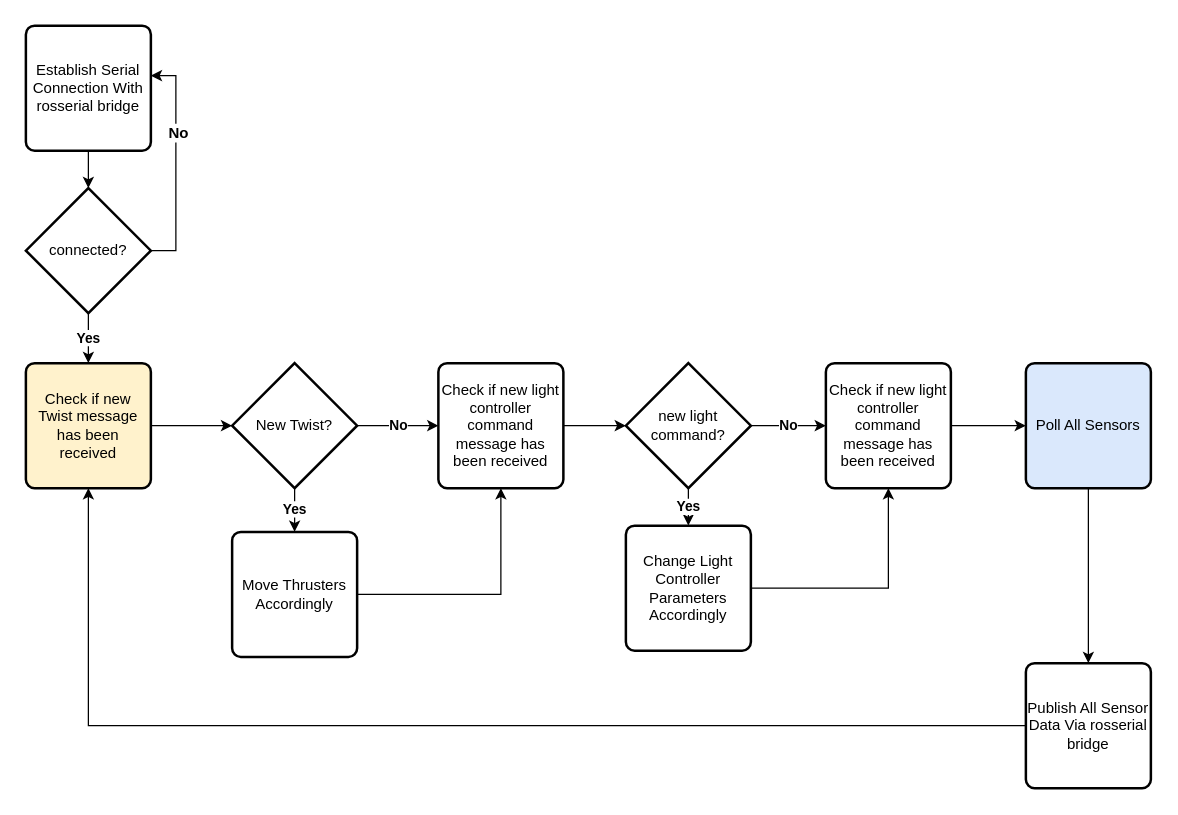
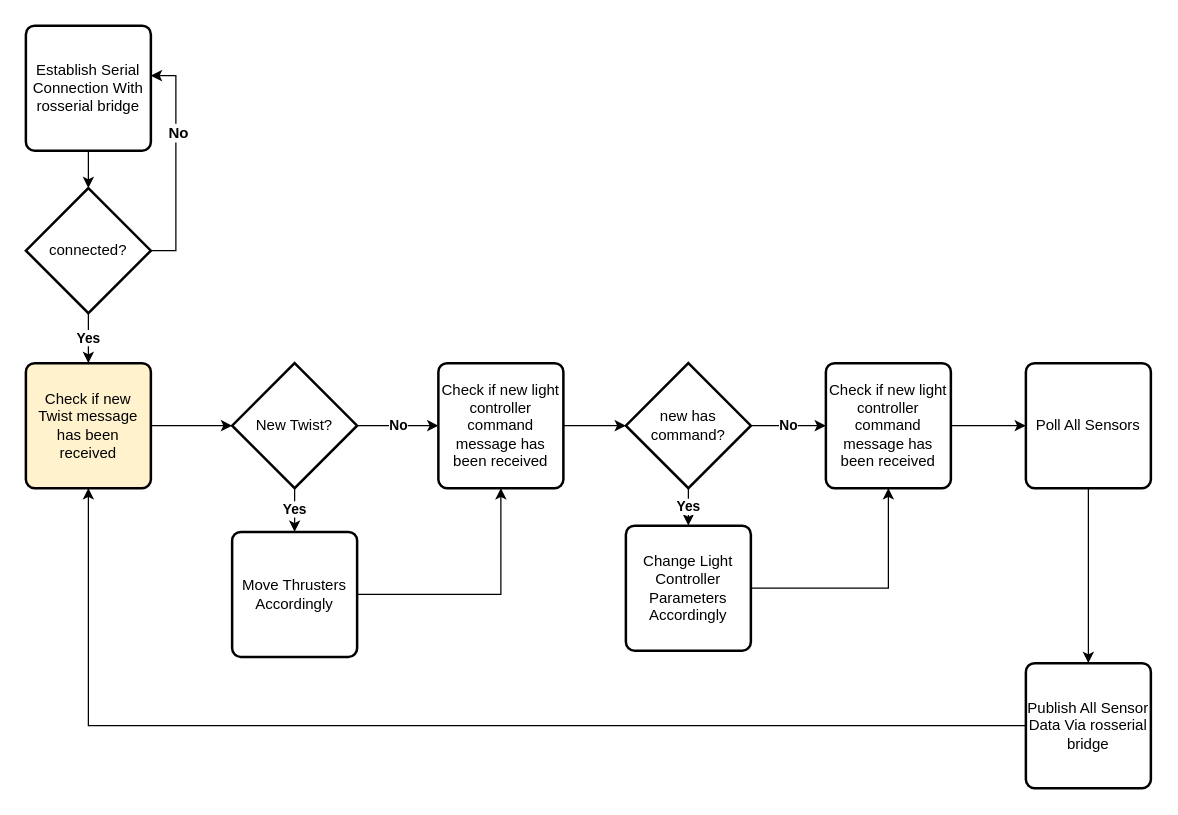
- <mxCell id="19" value="new light command?" style="strokeWidth=2;html=1;shape=mxgraph.flowchart.decision;whiteSpace=wrap;" vertex="1" parent="1"><mxGeometry x="500" y="290" width="100" height="100" as="geometry" /></mxCell>
+ <mxCell id="19" value="new has command?" style="strokeWidth=2;html=1;shape=mxgraph.flowchart.decision;whiteSpace=wrap;" vertex="1" parent="1"><mxGeometry x="500" y="290" width="100" height="100" as="geometry" /></mxCell>
- <mxCell id="25" value="Poll All Sensors" style="rounded=1;whiteSpace=wrap;html=1;absoluteArcSize=1;arcSize=14;strokeWidth=2;fillColor=#dae8fc;" vertex="1" parent="1"><mxGeometry x="820" y="290" width="100" height="100" as="geometry" /></mxCell>
+ <mxCell id="25" value="Poll All Sensors" style="rounded=1;whiteSpace=wrap;html=1;absoluteArcSize=1;arcSize=14;strokeWidth=2;" vertex="1" parent="1"><mxGeometry x="820" y="290" width="100" height="100" as="geometry" /></mxCell>
